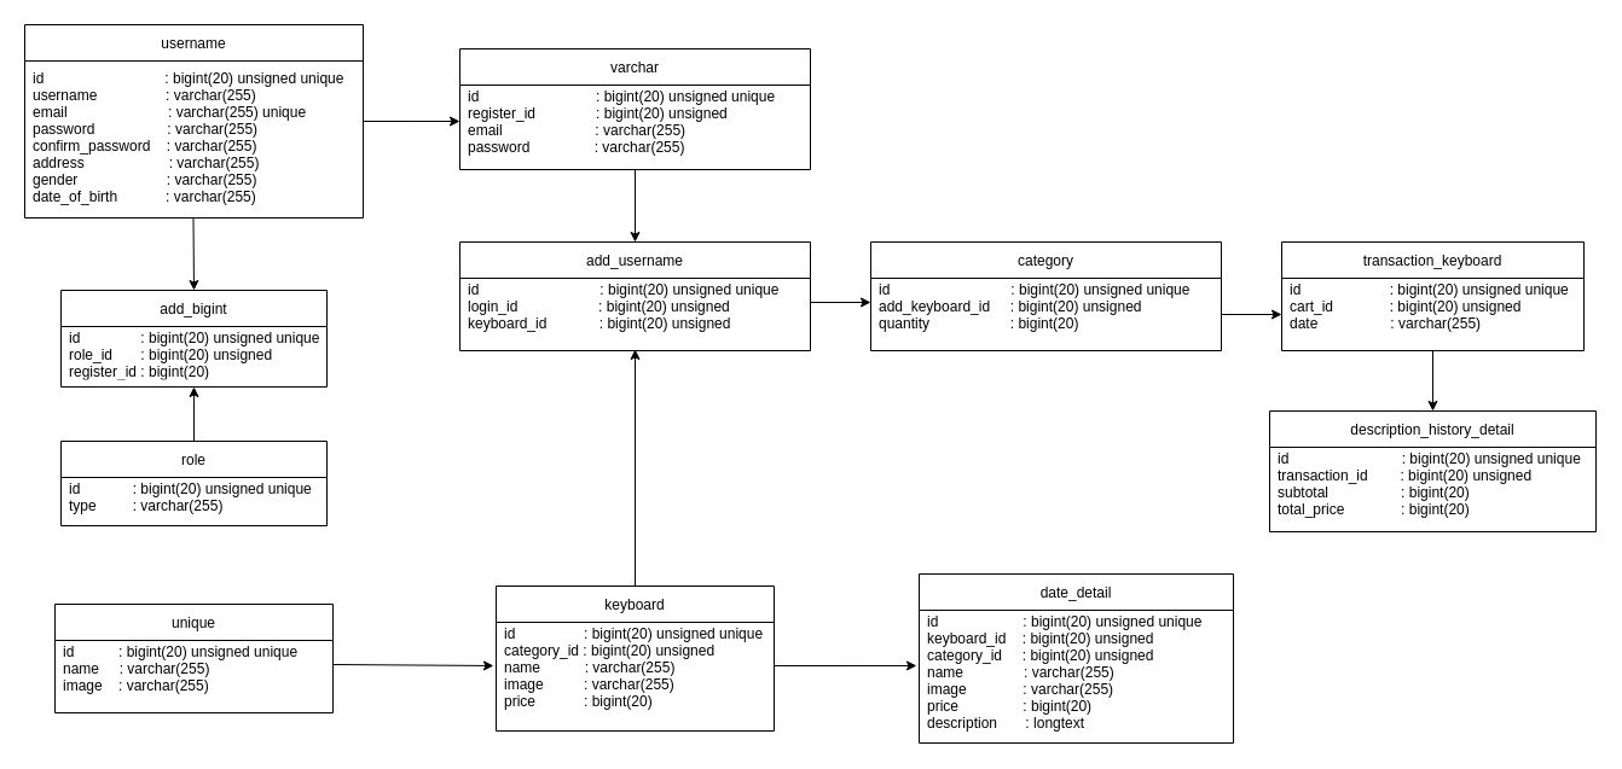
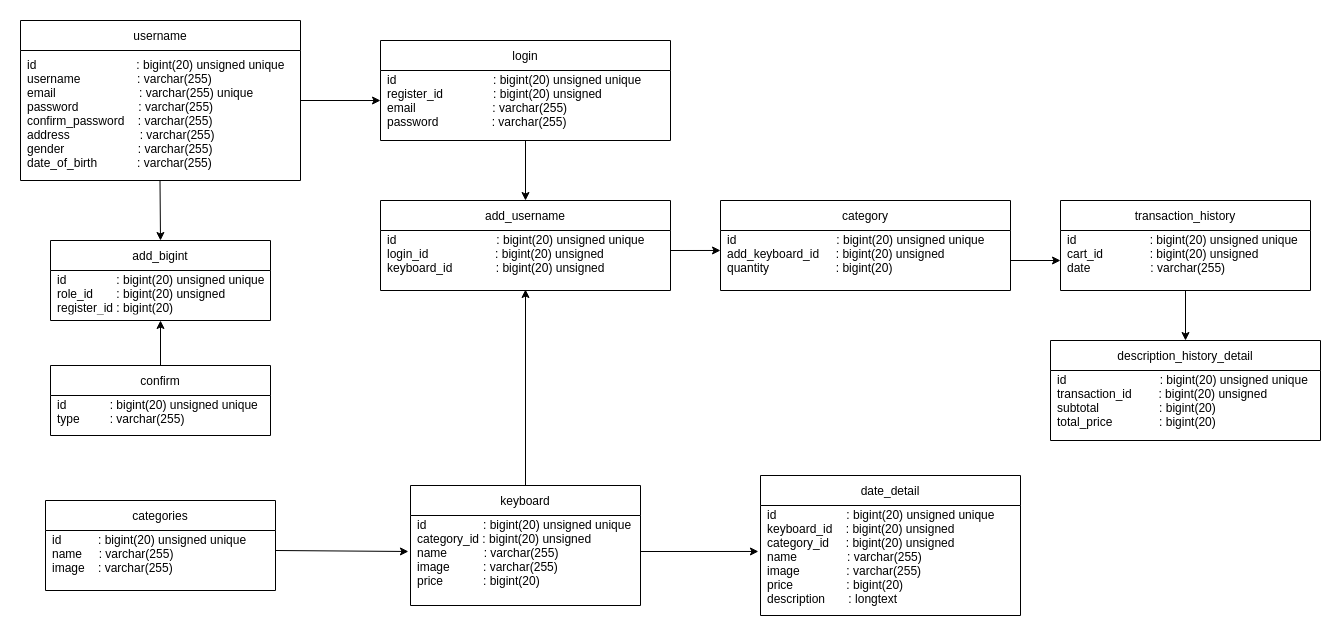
- <mxCell id="4" value="varchar" style="swimlane;fontStyle=0;childLayout=stackLayout;horizontal=1;startSize=30;horizontalStack=0;resizeParent=1;resizeParentMax=0;resizeLast=0;collapsible=1;marginBottom=0;container=0;" vertex="1" parent="1"><mxGeometry x="380" y="40" width="290" height="100" as="geometry" /></mxCell>
+ <mxCell id="4" value="login" style="swimlane;fontStyle=0;childLayout=stackLayout;horizontal=1;startSize=30;horizontalStack=0;resizeParent=1;resizeParentMax=0;resizeLast=0;collapsible=1;marginBottom=0;container=0;" vertex="1" parent="1"><mxGeometry x="380" y="40" width="290" height="100" as="geometry" /></mxCell>
- <mxCell id="18" value="transaction_keyboard" style="swimlane;fontStyle=0;childLayout=stackLayout;horizontal=1;startSize=30;horizontalStack=0;resizeParent=1;resizeParentMax=0;resizeLast=0;collapsible=1;marginBottom=0;container=0;" vertex="1" parent="1"><mxGeometry x="1060" y="200" width="250" height="90" as="geometry" /></mxCell>
+ <mxCell id="18" value="transaction_history" style="swimlane;fontStyle=0;childLayout=stackLayout;horizontal=1;startSize=30;horizontalStack=0;resizeParent=1;resizeParentMax=0;resizeLast=0;collapsible=1;marginBottom=0;container=0;" vertex="1" parent="1"><mxGeometry x="1060" y="200" width="250" height="90" as="geometry" /></mxCell>
- <mxCell id="6" value="role" style="swimlane;fontStyle=0;childLayout=stackLayout;horizontal=1;startSize=30;horizontalStack=0;resizeParent=1;resizeParentMax=0;resizeLast=0;collapsible=1;marginBottom=0;container=0;" vertex="1" parent="1"><mxGeometry x="50" y="365" width="220" height="70" as="geometry" /></mxCell>
+ <mxCell id="6" value="confirm" style="swimlane;fontStyle=0;childLayout=stackLayout;horizontal=1;startSize=30;horizontalStack=0;resizeParent=1;resizeParentMax=0;resizeLast=0;collapsible=1;marginBottom=0;container=0;" vertex="1" parent="1"><mxGeometry x="50" y="365" width="220" height="70" as="geometry" /></mxCell>
- <mxCell id="8" value="unique" style="swimlane;fontStyle=0;childLayout=stackLayout;horizontal=1;startSize=30;horizontalStack=0;resizeParent=1;resizeParentMax=0;resizeLast=0;collapsible=1;marginBottom=0;container=0;" vertex="1" parent="1"><mxGeometry x="45" y="500" width="230" height="90" as="geometry" /></mxCell>
+ <mxCell id="8" value="categories" style="swimlane;fontStyle=0;childLayout=stackLayout;horizontal=1;startSize=30;horizontalStack=0;resizeParent=1;resizeParentMax=0;resizeLast=0;collapsible=1;marginBottom=0;container=0;" vertex="1" parent="1"><mxGeometry x="45" y="500" width="230" height="90" as="geometry" /></mxCell>
